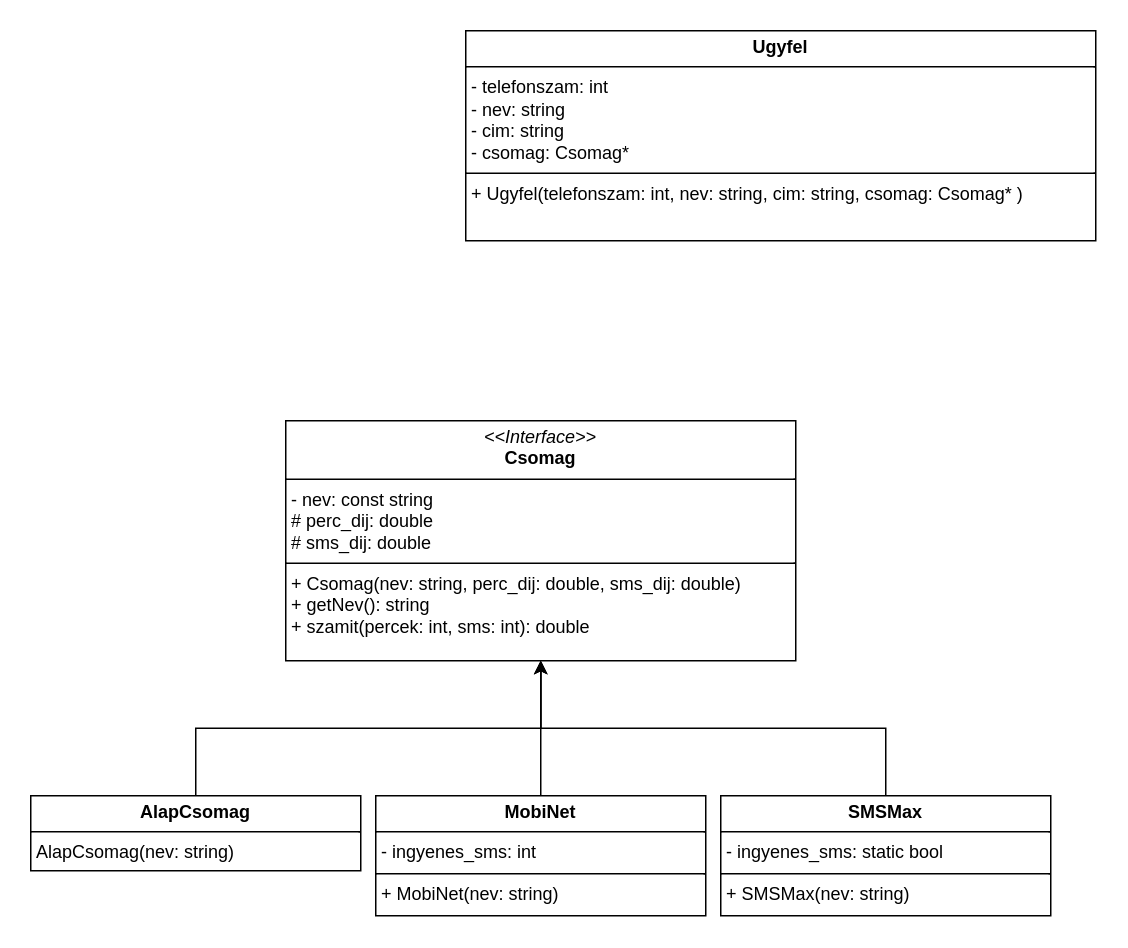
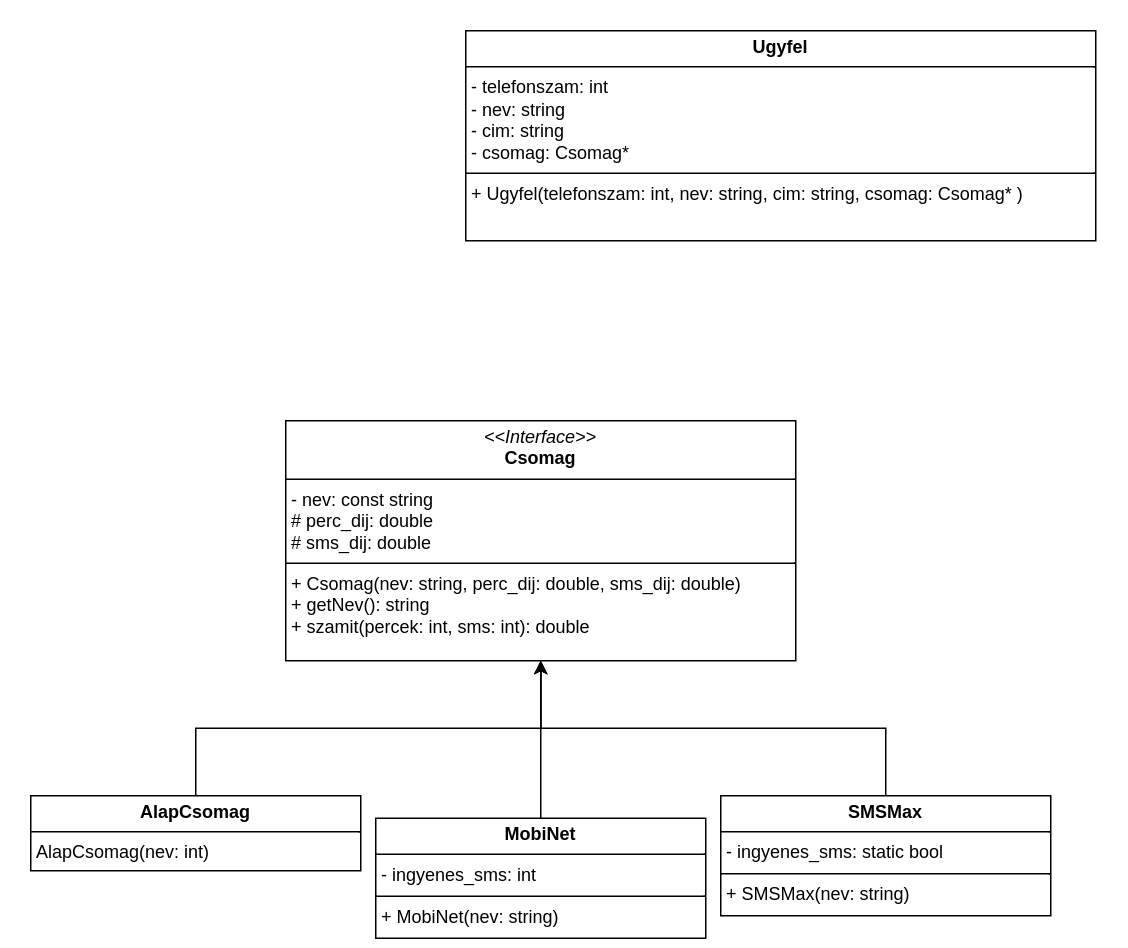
- <mxCell id="3" value="&lt;p style=&quot;margin:0px;margin-top:4px;text-align:center;&quot;&gt;&lt;b&gt;AlapCsomag&lt;/b&gt;&lt;/p&gt;&lt;hr size=&quot;1&quot; style=&quot;border-style:solid;&quot;&gt;&lt;p style=&quot;margin:0px;margin-left:4px;&quot;&gt;&lt;/p&gt;&lt;p style=&quot;margin:0px;margin-left:4px;&quot;&gt;AlapCsomag(nev: string)&lt;/p&gt;" style="verticalAlign=top;align=left;overflow=fill;html=1;whiteSpace=wrap;" vertex="1" parent="1"><mxGeometry x="20" y="530" width="220" height="50" as="geometry" /></mxCell>
+ <mxCell id="3" value="&lt;p style=&quot;margin:0px;margin-top:4px;text-align:center;&quot;&gt;&lt;b&gt;AlapCsomag&lt;/b&gt;&lt;/p&gt;&lt;hr size=&quot;1&quot; style=&quot;border-style:solid;&quot;&gt;&lt;p style=&quot;margin:0px;margin-left:4px;&quot;&gt;&lt;/p&gt;&lt;p style=&quot;margin:0px;margin-left:4px;&quot;&gt;AlapCsomag(nev: int)&lt;/p&gt;" style="verticalAlign=top;align=left;overflow=fill;html=1;whiteSpace=wrap;" vertex="1" parent="1"><mxGeometry x="20" y="530" width="220" height="50" as="geometry" /></mxCell>
- <mxCell id="6" value="&lt;p style=&quot;margin:0px;margin-top:4px;text-align:center;&quot;&gt;&lt;b&gt;MobiNet&lt;/b&gt;&lt;/p&gt;&lt;hr size=&quot;1&quot; style=&quot;border-style:solid;&quot;&gt;&lt;p style=&quot;margin:0px;margin-left:4px;&quot;&gt;- ingyenes_sms: int&lt;/p&gt;&lt;hr size=&quot;1&quot; style=&quot;border-style:solid;&quot;&gt;&lt;p style=&quot;margin:0px;margin-left:4px;&quot;&gt;&lt;span style=&quot;background-color: initial;&quot;&gt;+ MobiNet(nev: string)&lt;/span&gt;&lt;br&gt;&lt;/p&gt;" style="verticalAlign=top;align=left;overflow=fill;html=1;whiteSpace=wrap;" vertex="1" parent="1"><mxGeometry x="250" y="530" width="220" height="80" as="geometry" /></mxCell>
+ <mxCell id="6" value="&lt;p style=&quot;margin:0px;margin-top:4px;text-align:center;&quot;&gt;&lt;b&gt;MobiNet&lt;/b&gt;&lt;/p&gt;&lt;hr size=&quot;1&quot; style=&quot;border-style:solid;&quot;&gt;&lt;p style=&quot;margin:0px;margin-left:4px;&quot;&gt;- ingyenes_sms: int&lt;/p&gt;&lt;hr size=&quot;1&quot; style=&quot;border-style:solid;&quot;&gt;&lt;p style=&quot;margin:0px;margin-left:4px;&quot;&gt;&lt;span style=&quot;background-color: initial;&quot;&gt;+ MobiNet(nev: string)&lt;/span&gt;&lt;br&gt;&lt;/p&gt;" style="verticalAlign=top;align=left;overflow=fill;html=1;whiteSpace=wrap;" vertex="1" parent="1"><mxGeometry x="250" y="545" width="220" height="80" as="geometry" /></mxCell>
